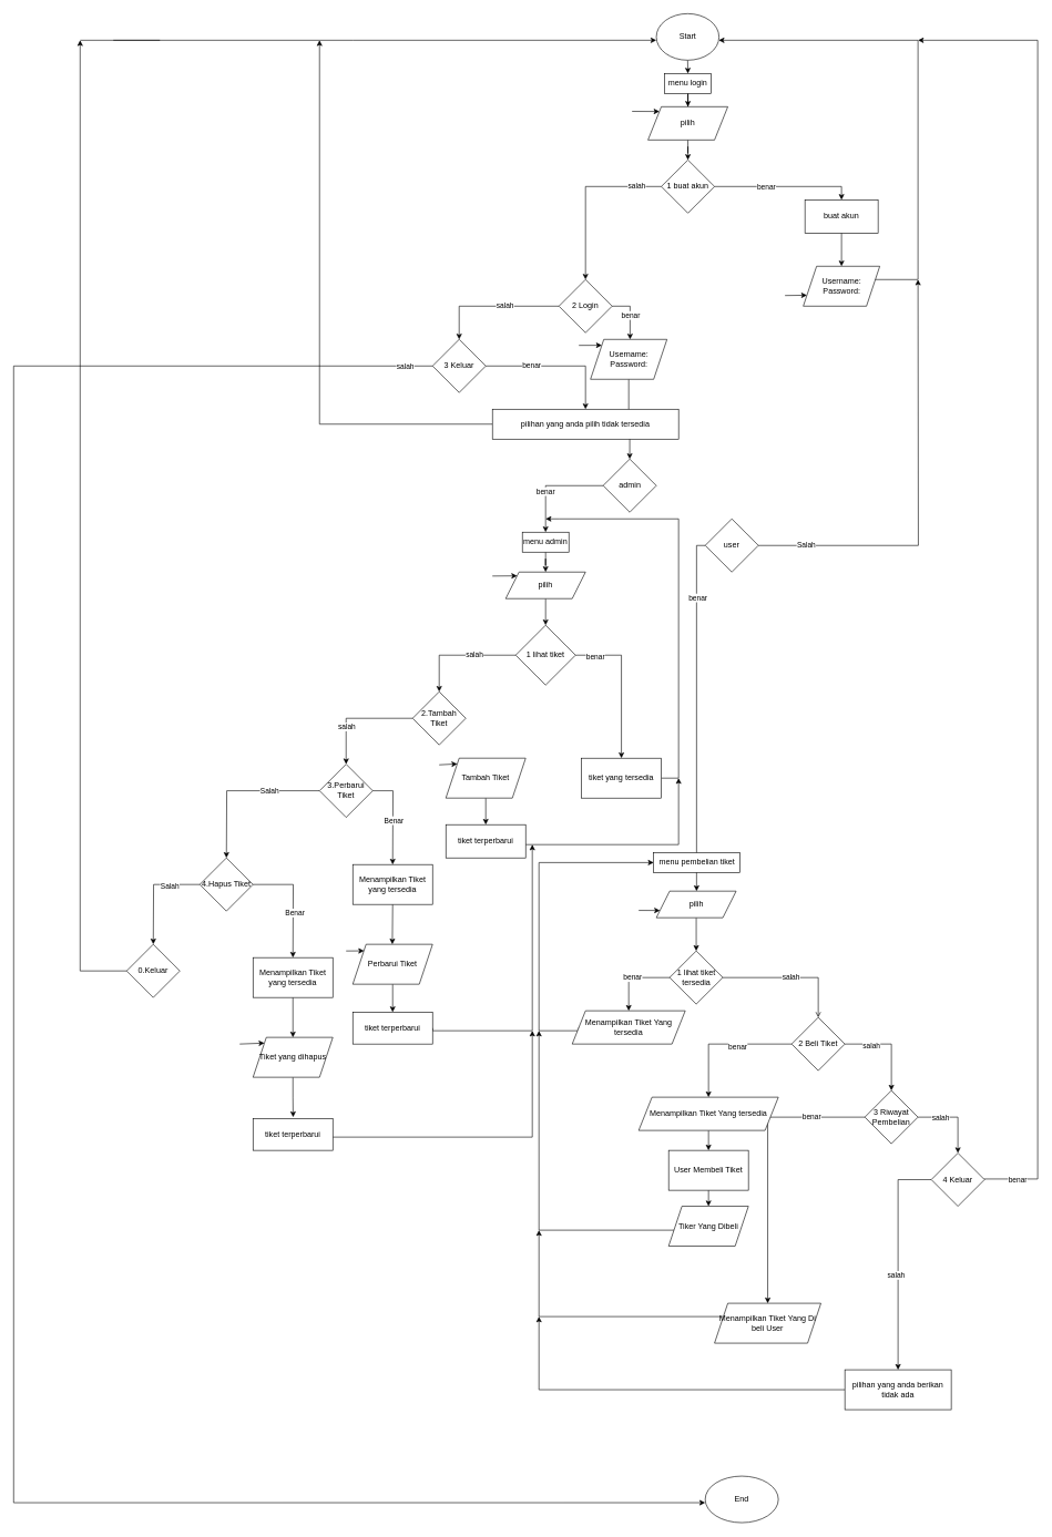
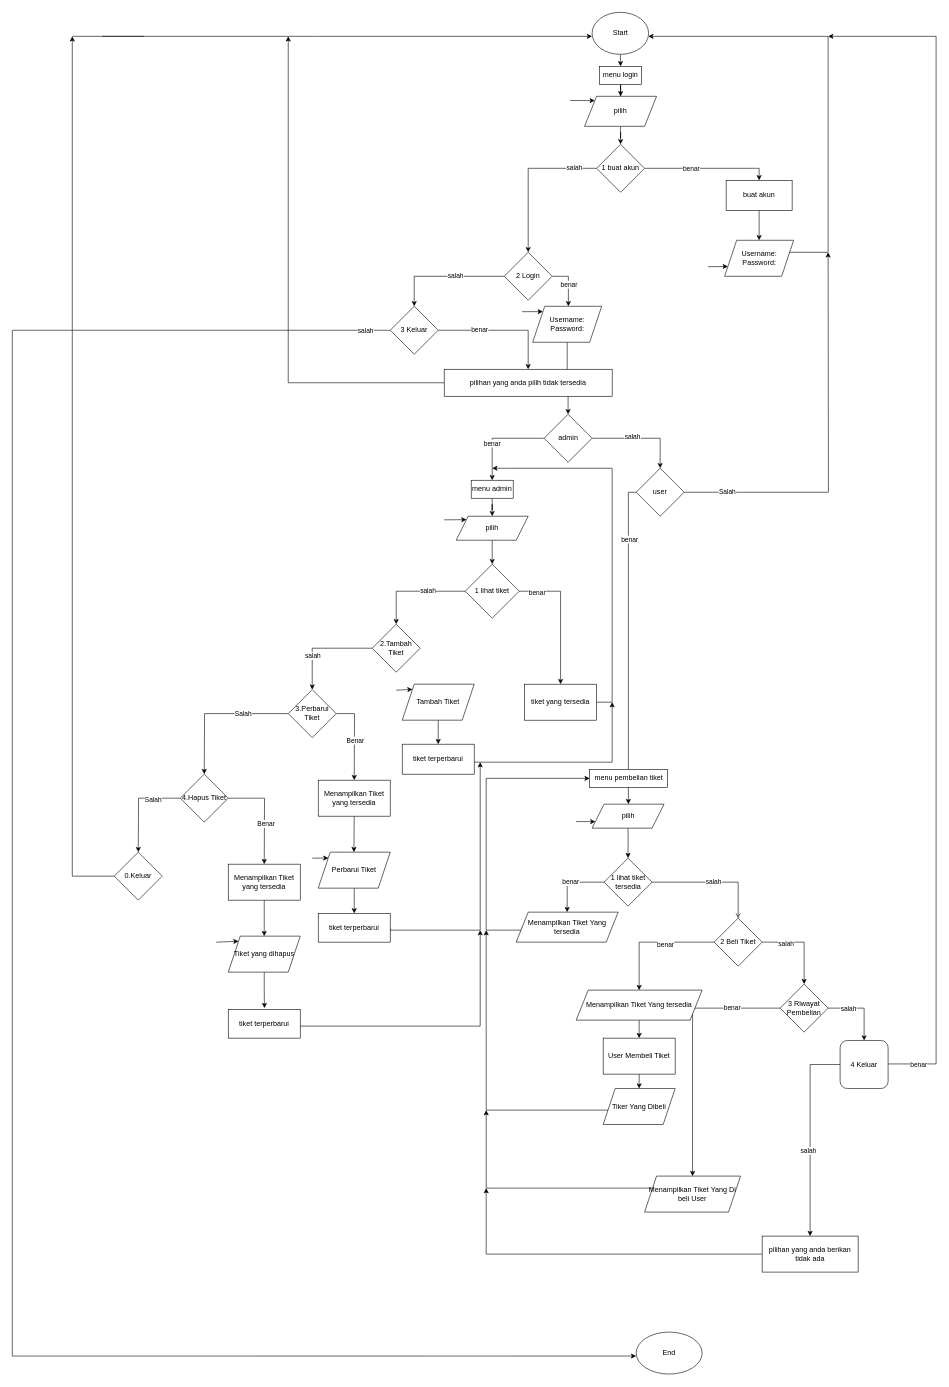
+ <mxCell id="25" style="edgeStyle=orthogonalEdgeStyle;rounded=0;orthogonalLoop=1;jettySize=auto;html=1;" parent="1" source="28" target="33" edge="1"><mxGeometry relative="1" as="geometry"><mxPoint x="870" y="800" as="targetPoint" /></mxGeometry></mxCell>
+ <mxCell id="26" value="salah" style="edgeLabel;html=1;align=center;verticalAlign=middle;resizable=0;points=[];" parent="25" vertex="1" connectable="0"><mxGeometry x="-0.186" y="4" relative="1" as="geometry"><mxPoint as="offset" /></mxGeometry></mxCell>
- <mxCell id="82" value="4 Keluar" style="rhombus;whiteSpace=wrap;html=1;" parent="1" vertex="1"><mxGeometry x="1400" y="1734" width="80" height="80" as="geometry" /></mxCell>
+ <mxCell id="82" value="4 Keluar" style="whiteSpace=wrap;html=1;rounded=1;" parent="1" vertex="1"><mxGeometry x="1400" y="1734" width="80" height="80" as="geometry" /></mxCell>
